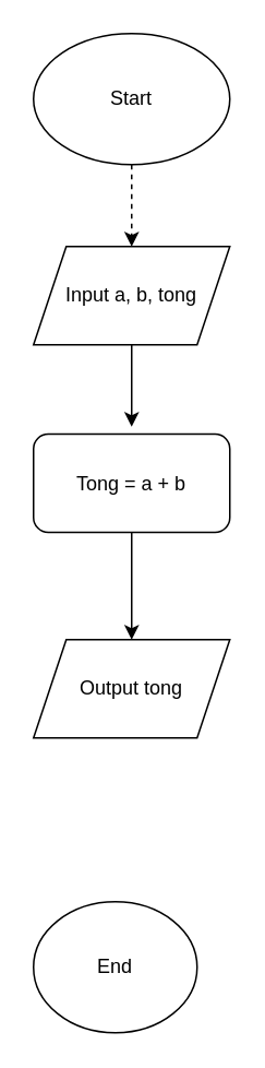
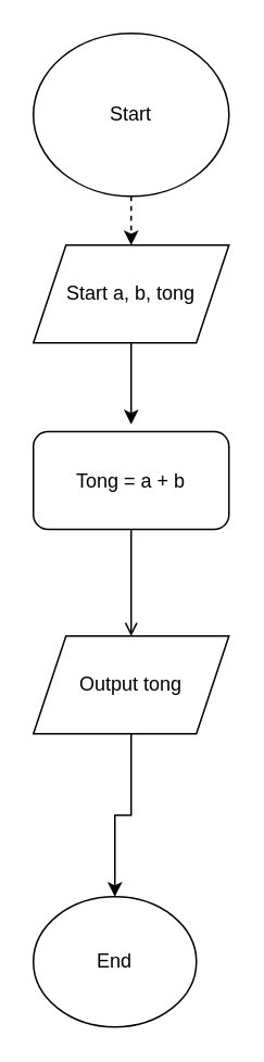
- <mxCell id="2" value="Start" style="ellipse;whiteSpace=wrap;html=1;" vertex="1" parent="1"><mxGeometry x="20" y="20" width="120" height="80" as="geometry" /></mxCell>
+ <mxCell id="2" value="Start" style="ellipse;whiteSpace=wrap;html=1;" vertex="1" parent="1"><mxGeometry x="20" y="20" width="120" height="100" as="geometry" /></mxCell>
- <mxCell id="3" value="Input a, b, tong" style="shape=parallelogram;perimeter=parallelogramPerimeter;whiteSpace=wrap;html=1;fixedSize=1;" vertex="1" parent="1"><mxGeometry x="20" y="150" width="120" height="60" as="geometry" /></mxCell>
+ <mxCell id="3" value="Start a, b, tong" style="shape=parallelogram;perimeter=parallelogramPerimeter;whiteSpace=wrap;html=1;fixedSize=1;" vertex="1" parent="1"><mxGeometry x="20" y="150" width="120" height="60" as="geometry" /></mxCell>
- <mxCell id="7" style="edgeStyle=orthogonalEdgeStyle;rounded=0;orthogonalLoop=1;jettySize=auto;html=1;exitX=0.5;exitY=1;exitDx=0;exitDy=0;entryX=0.5;entryY=0;entryDx=0;entryDy=0;" edge="1" parent="1" source="8" target="10"><mxGeometry relative="1" as="geometry" /></mxCell>
+ <mxCell id="7" style="edgeStyle=orthogonalEdgeStyle;rounded=0;orthogonalLoop=1;jettySize=auto;html=1;exitX=0.5;exitY=1;exitDx=0;exitDy=0;entryX=0.5;entryY=0;entryDx=0;entryDy=0;endArrow=open;" edge="1" parent="1" source="8" target="10"><mxGeometry relative="1" as="geometry" /></mxCell>
+ <mxCell id="9" style="edgeStyle=orthogonalEdgeStyle;rounded=0;orthogonalLoop=1;jettySize=auto;html=1;exitX=0.5;exitY=1;exitDx=0;exitDy=0;entryX=0.5;entryY=0;entryDx=0;entryDy=0;" edge="1" parent="1" source="10" target="6"><mxGeometry relative="1" as="geometry" /></mxCell>
